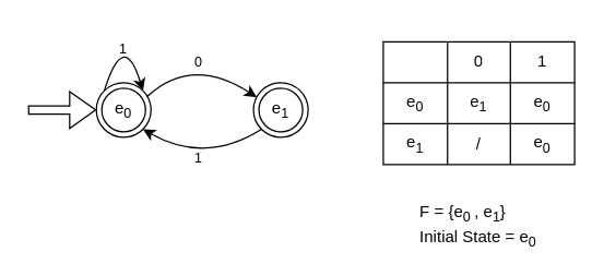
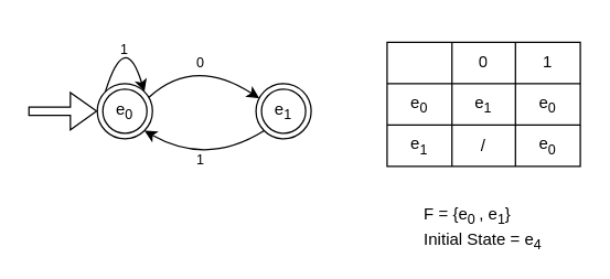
- <mxCell id="24" value="F = {e&lt;sub&gt;0&amp;nbsp;&lt;/sub&gt;, e&lt;sub&gt;1&lt;/sub&gt;}&lt;div&gt;Initial State =&amp;nbsp;&lt;span style=&quot;background-color: transparent; color: light-dark(rgb(0, 0, 0), rgb(255, 255, 255));&quot;&gt;e&lt;/span&gt;&lt;sub style=&quot;background-color: transparent; color: light-dark(rgb(0, 0, 0), rgb(255, 255, 255));&quot;&gt;0&lt;/sub&gt;&lt;/div&gt;" style="text;html=1;align=left;verticalAlign=middle;whiteSpace=wrap;rounded=0;" vertex="1" parent="1"><mxGeometry x="305" y="150" width="90" height="30" as="geometry" /></mxCell>
+ <mxCell id="24" value="F = {e&lt;sub&gt;0&amp;nbsp;&lt;/sub&gt;, e&lt;sub&gt;1&lt;/sub&gt;}&lt;div&gt;Initial State =&amp;nbsp;&lt;span style=&quot;background-color: transparent; color: light-dark(rgb(0, 0, 0), rgb(255, 255, 255));&quot;&gt;e&lt;/span&gt;&lt;sub style=&quot;background-color: transparent; color: light-dark(rgb(0, 0, 0), rgb(255, 255, 255));&quot;&gt;4&lt;/sub&gt;&lt;/div&gt;" style="text;html=1;align=left;verticalAlign=middle;whiteSpace=wrap;rounded=0;" vertex="1" parent="1"><mxGeometry x="305" y="150" width="90" height="30" as="geometry" /></mxCell>
